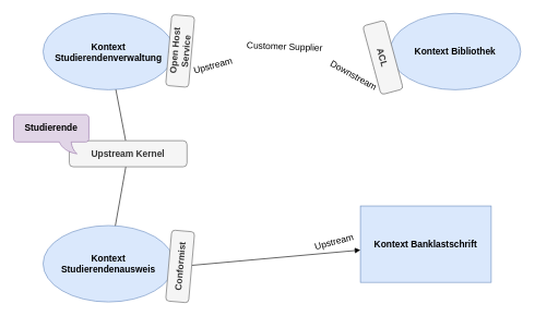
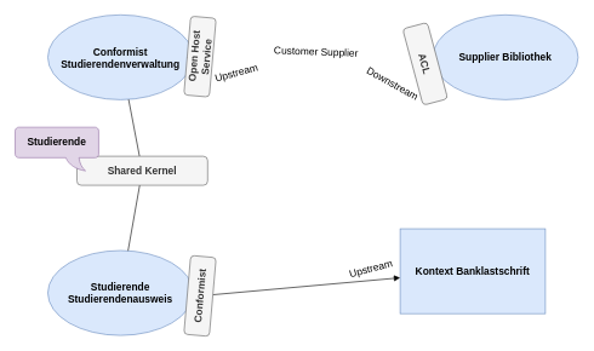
- <mxCell id="2" value="&lt;font style=&quot;font-size: 14px&quot;&gt;&lt;b&gt;Kontext Studierendenverwaltung&lt;/b&gt;&lt;/font&gt;" style="ellipse;whiteSpace=wrap;html=1;fillColor=#dae8fc;strokeColor=#6c8ebf;" vertex="1" parent="1"><mxGeometry x="65" y="20" width="200" height="117" as="geometry" /></mxCell>
+ <mxCell id="2" value="&lt;font style=&quot;font-size: 14px&quot;&gt;&lt;b&gt;Conformist Studierendenverwaltung&lt;/b&gt;&lt;/font&gt;" style="ellipse;whiteSpace=wrap;html=1;fillColor=#dae8fc;strokeColor=#6c8ebf;" vertex="1" parent="1"><mxGeometry x="65" y="20" width="200" height="117" as="geometry" /></mxCell>
- <mxCell id="3" value="&lt;font style=&quot;font-size: 14px&quot;&gt;&lt;b&gt;Kontext Bibliothek&lt;/b&gt;&lt;/font&gt;" style="ellipse;whiteSpace=wrap;html=1;fillColor=#dae8fc;strokeColor=#6c8ebf;" vertex="1" parent="1"><mxGeometry x="595" y="20" width="200" height="117" as="geometry" /></mxCell>
+ <mxCell id="3" value="&lt;font style=&quot;font-size: 14px&quot;&gt;&lt;b&gt;Supplier Bibliothek&lt;/b&gt;&lt;/font&gt;" style="ellipse;whiteSpace=wrap;html=1;fillColor=#dae8fc;strokeColor=#6c8ebf;" vertex="1" parent="1"><mxGeometry x="595" y="20" width="200" height="117" as="geometry" /></mxCell>
- <mxCell id="8" value="&lt;b&gt;Upstream Kernel&lt;br&gt;&lt;/b&gt;" style="rounded=1;whiteSpace=wrap;html=1;fontSize=14;fillColor=#f5f5f5;strokeColor=#666666;fontColor=#333333;" vertex="1" parent="1"><mxGeometry x="105" y="215" width="180" height="40" as="geometry" /></mxCell>
+ <mxCell id="8" value="&lt;b&gt;Shared Kernel&lt;br&gt;&lt;/b&gt;" style="rounded=1;whiteSpace=wrap;html=1;fontSize=14;fillColor=#f5f5f5;strokeColor=#666666;fontColor=#333333;" vertex="1" parent="1"><mxGeometry x="105" y="215" width="180" height="40" as="geometry" /></mxCell>
- <mxCell id="4" value="&lt;font style=&quot;font-size: 14px&quot;&gt;&lt;b&gt;Kontext Studierendenausweis&lt;/b&gt;&lt;/font&gt;" style="ellipse;whiteSpace=wrap;html=1;fillColor=#dae8fc;strokeColor=#6c8ebf;" vertex="1" parent="1"><mxGeometry x="65" y="345" width="200" height="117" as="geometry" /></mxCell>
+ <mxCell id="4" value="&lt;font style=&quot;font-size: 14px&quot;&gt;&lt;b&gt;Studierende Studierendenausweis&lt;/b&gt;&lt;/font&gt;" style="ellipse;whiteSpace=wrap;html=1;fillColor=#dae8fc;strokeColor=#6c8ebf;" vertex="1" parent="1"><mxGeometry x="65" y="345" width="200" height="117" as="geometry" /></mxCell>
